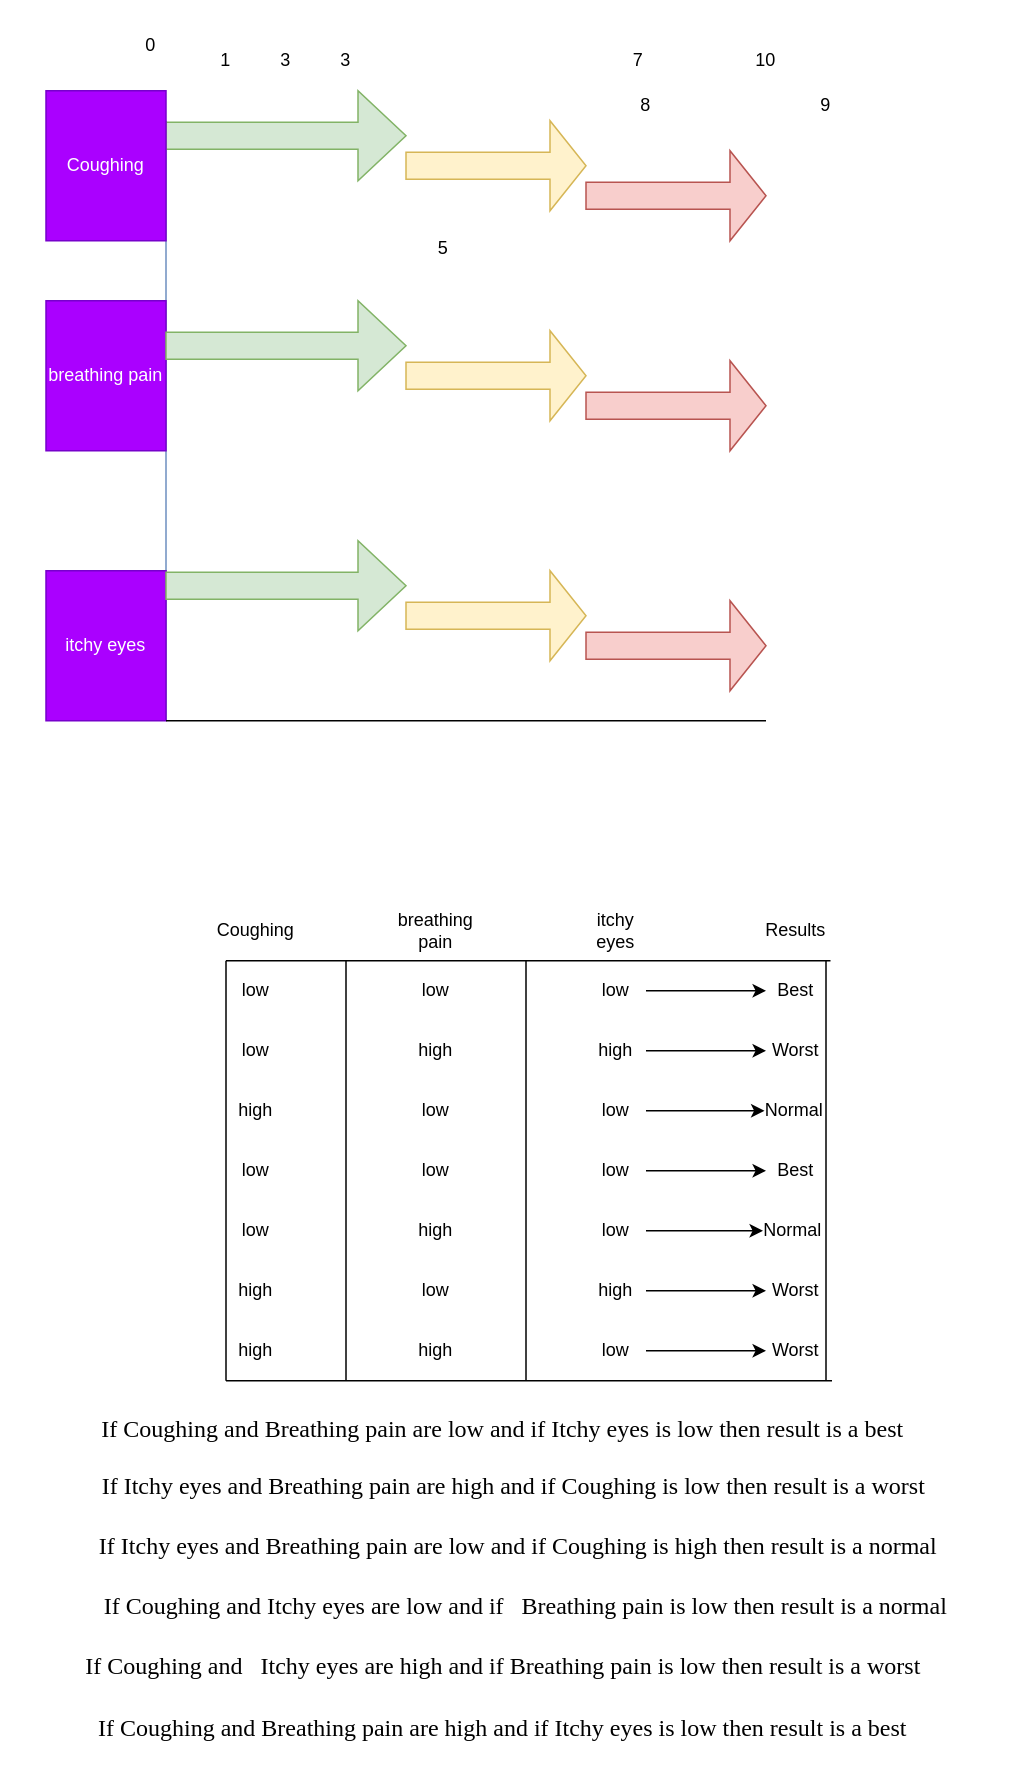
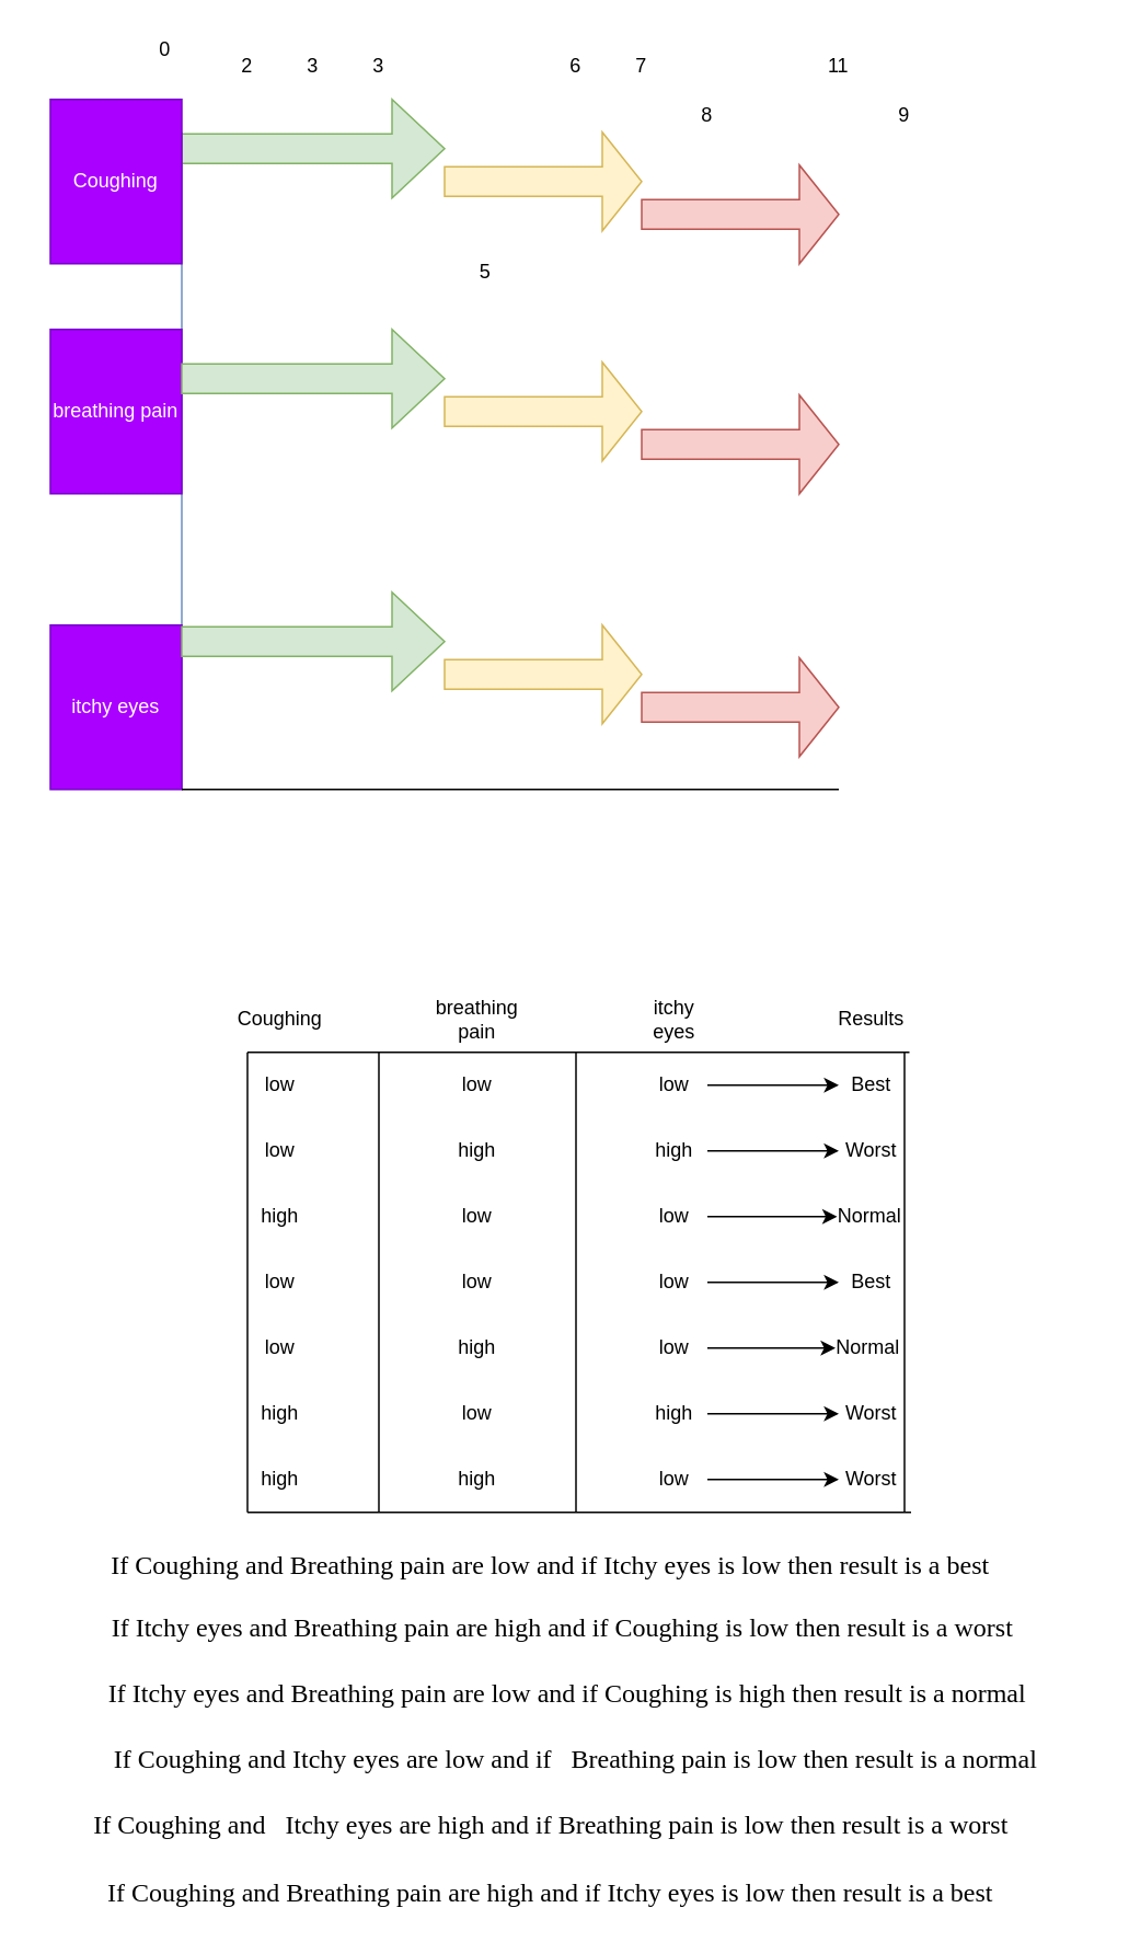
- <mxCell id="4" value="1" style="text;html=1;strokeColor=none;fillColor=none;align=center;verticalAlign=middle;whiteSpace=wrap;rounded=0;" vertex="1" parent="1"><mxGeometry x="130" y="30" width="40" height="20" as="geometry" /></mxCell>
+ <mxCell id="4" value="2" style="text;html=1;strokeColor=none;fillColor=none;align=center;verticalAlign=middle;whiteSpace=wrap;rounded=0;" vertex="1" parent="1"><mxGeometry x="130" y="30" width="40" height="20" as="geometry" /></mxCell>
+ <mxCell id="7" value="6" style="text;html=1;strokeColor=none;fillColor=none;align=center;verticalAlign=middle;whiteSpace=wrap;rounded=0;" vertex="1" parent="1"><mxGeometry x="330" y="30" width="40" height="20" as="geometry" /></mxCell>
- <mxCell id="8" value="7" style="text;html=1;strokeColor=none;fillColor=none;align=center;verticalAlign=middle;whiteSpace=wrap;rounded=0;" vertex="1" parent="1"><mxGeometry x="405" y="30" width="40" height="20" as="geometry" /></mxCell>
+ <mxCell id="8" value="7" style="text;html=1;strokeColor=none;fillColor=none;align=center;verticalAlign=middle;whiteSpace=wrap;rounded=0;" vertex="1" parent="1"><mxGeometry x="370" y="30" width="40" height="20" as="geometry" /></mxCell>
- <mxCell id="11" value="10&lt;br&gt;" style="text;html=1;strokeColor=none;fillColor=none;align=center;verticalAlign=middle;whiteSpace=wrap;rounded=0;" vertex="1" parent="1"><mxGeometry x="490" y="30" width="40" height="20" as="geometry" /></mxCell>
+ <mxCell id="11" value="11&lt;br&gt;" style="text;html=1;strokeColor=none;fillColor=none;align=center;verticalAlign=middle;whiteSpace=wrap;rounded=0;" vertex="1" parent="1"><mxGeometry x="490" y="30" width="40" height="20" as="geometry" /></mxCell>
